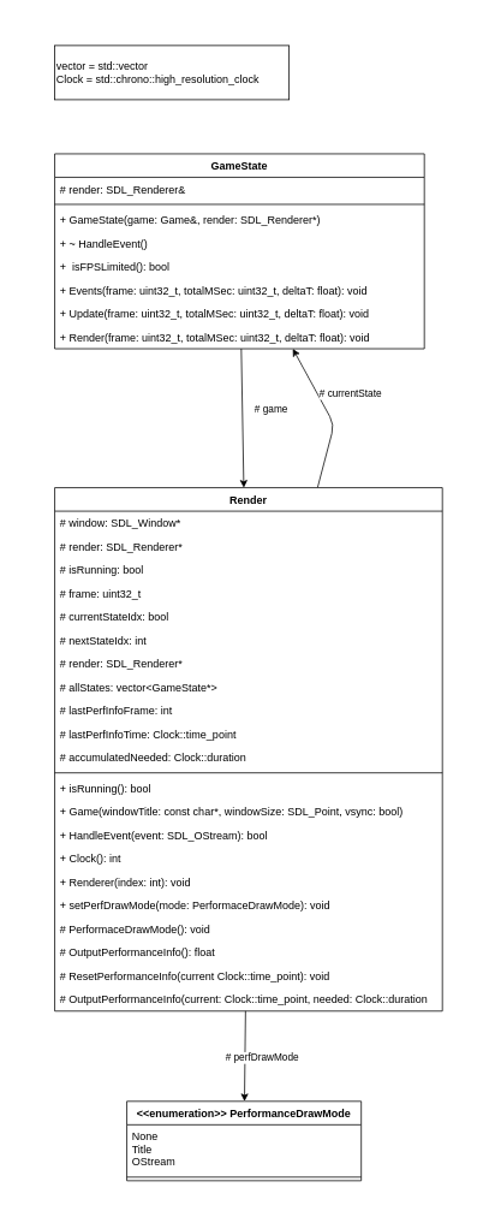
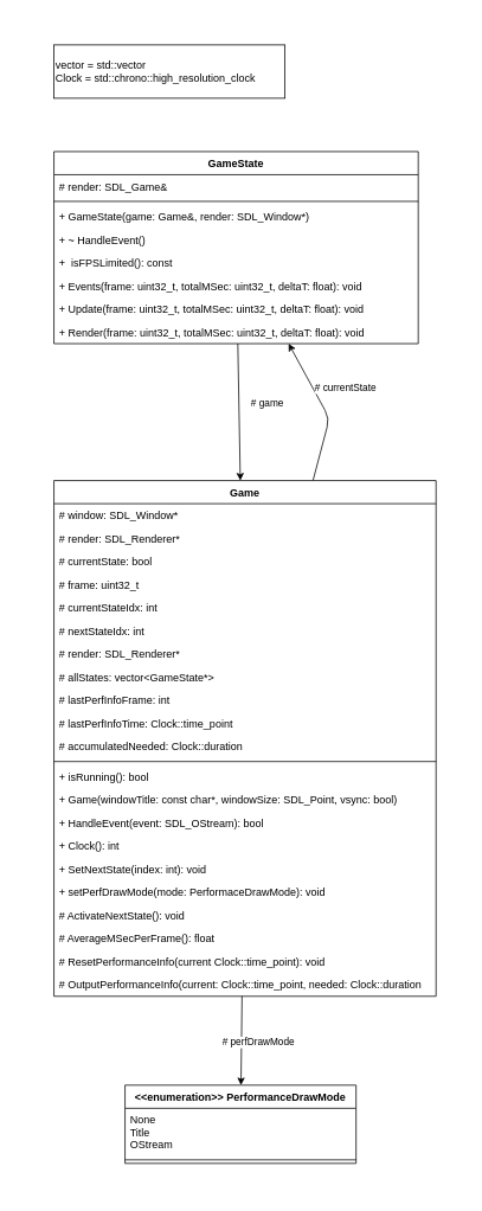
- <mxCell id="30" value="# render: SDL_Renderer&amp;" style="text;strokeColor=none;fillColor=none;align=left;verticalAlign=top;spacingLeft=4;spacingRight=4;overflow=hidden;rotatable=0;points=[[0,0.5],[1,0.5]];portConstraint=eastwest;" parent="29" vertex="1"><mxGeometry y="26" width="410" height="26" as="geometry" /></mxCell>
+ <mxCell id="30" value="# render: SDL_Game&amp;" style="text;strokeColor=none;fillColor=none;align=left;verticalAlign=top;spacingLeft=4;spacingRight=4;overflow=hidden;rotatable=0;points=[[0,0.5],[1,0.5]];portConstraint=eastwest;" parent="29" vertex="1"><mxGeometry y="26" width="410" height="26" as="geometry" /></mxCell>
- <mxCell id="32" value="+ GameState(game: Game&amp;, render: SDL_Renderer*)" style="text;strokeColor=none;fillColor=none;align=left;verticalAlign=top;spacingLeft=4;spacingRight=4;overflow=hidden;rotatable=0;points=[[0,0.5],[1,0.5]];portConstraint=eastwest;" parent="29" vertex="1"><mxGeometry y="60" width="410" height="26" as="geometry" /></mxCell>
+ <mxCell id="32" value="+ GameState(game: Game&amp;, render: SDL_Window*)" style="text;strokeColor=none;fillColor=none;align=left;verticalAlign=top;spacingLeft=4;spacingRight=4;overflow=hidden;rotatable=0;points=[[0,0.5],[1,0.5]];portConstraint=eastwest;" parent="29" vertex="1"><mxGeometry y="60" width="410" height="26" as="geometry" /></mxCell>
- <mxCell id="34" value="+  isFPSLimited(): bool" style="text;strokeColor=none;fillColor=none;align=left;verticalAlign=top;spacingLeft=4;spacingRight=4;overflow=hidden;rotatable=0;points=[[0,0.5],[1,0.5]];portConstraint=eastwest;" parent="29" vertex="1"><mxGeometry y="112" width="410" height="26" as="geometry" /></mxCell>
+ <mxCell id="34" value="+  isFPSLimited(): const" style="text;strokeColor=none;fillColor=none;align=left;verticalAlign=top;spacingLeft=4;spacingRight=4;overflow=hidden;rotatable=0;points=[[0,0.5],[1,0.5]];portConstraint=eastwest;" parent="29" vertex="1"><mxGeometry y="112" width="410" height="26" as="geometry" /></mxCell>
- <mxCell id="4" value="Render" style="swimlane;fontStyle=1;align=center;verticalAlign=top;childLayout=stackLayout;horizontal=1;startSize=26;horizontalStack=0;resizeParent=1;resizeParentMax=0;resizeLast=0;collapsible=1;marginBottom=0;" parent="1" vertex="1"><mxGeometry x="60" y="540" width="430" height="580" as="geometry" /></mxCell>
+ <mxCell id="4" value="Game" style="swimlane;fontStyle=1;align=center;verticalAlign=top;childLayout=stackLayout;horizontal=1;startSize=26;horizontalStack=0;resizeParent=1;resizeParentMax=0;resizeLast=0;collapsible=1;marginBottom=0;" parent="1" vertex="1"><mxGeometry x="60" y="540" width="430" height="580" as="geometry" /></mxCell>
- <mxCell id="7" value="# isRunning: bool" style="text;strokeColor=none;fillColor=none;align=left;verticalAlign=top;spacingLeft=4;spacingRight=4;overflow=hidden;rotatable=0;points=[[0,0.5],[1,0.5]];portConstraint=eastwest;" parent="4" vertex="1"><mxGeometry y="78" width="430" height="26" as="geometry" /></mxCell>
+ <mxCell id="7" value="# currentState: bool" style="text;strokeColor=none;fillColor=none;align=left;verticalAlign=top;spacingLeft=4;spacingRight=4;overflow=hidden;rotatable=0;points=[[0,0.5],[1,0.5]];portConstraint=eastwest;" parent="4" vertex="1"><mxGeometry y="78" width="430" height="26" as="geometry" /></mxCell>
- <mxCell id="9" value="# currentStateIdx: bool" style="text;strokeColor=none;fillColor=none;align=left;verticalAlign=top;spacingLeft=4;spacingRight=4;overflow=hidden;rotatable=0;points=[[0,0.5],[1,0.5]];portConstraint=eastwest;" parent="4" vertex="1"><mxGeometry y="130" width="430" height="26" as="geometry" /></mxCell>
+ <mxCell id="9" value="# currentStateIdx: int" style="text;strokeColor=none;fillColor=none;align=left;verticalAlign=top;spacingLeft=4;spacingRight=4;overflow=hidden;rotatable=0;points=[[0,0.5],[1,0.5]];portConstraint=eastwest;" parent="4" vertex="1"><mxGeometry y="130" width="430" height="26" as="geometry" /></mxCell>
- <mxCell id="21" value="+ Renderer(index: int): void" style="text;strokeColor=none;fillColor=none;align=left;verticalAlign=top;spacingLeft=4;spacingRight=4;overflow=hidden;rotatable=0;points=[[0,0.5],[1,0.5]];portConstraint=eastwest;" parent="4" vertex="1"><mxGeometry y="424" width="430" height="26" as="geometry" /></mxCell>
+ <mxCell id="21" value="+ SetNextState(index: int): void" style="text;strokeColor=none;fillColor=none;align=left;verticalAlign=top;spacingLeft=4;spacingRight=4;overflow=hidden;rotatable=0;points=[[0,0.5],[1,0.5]];portConstraint=eastwest;" parent="4" vertex="1"><mxGeometry y="424" width="430" height="26" as="geometry" /></mxCell>
- <mxCell id="23" value="# PerformaceDrawMode(): void" style="text;strokeColor=none;fillColor=none;align=left;verticalAlign=top;spacingLeft=4;spacingRight=4;overflow=hidden;rotatable=0;points=[[0,0.5],[1,0.5]];portConstraint=eastwest;" parent="4" vertex="1"><mxGeometry y="476" width="430" height="26" as="geometry" /></mxCell>
+ <mxCell id="23" value="# ActivateNextState(): void" style="text;strokeColor=none;fillColor=none;align=left;verticalAlign=top;spacingLeft=4;spacingRight=4;overflow=hidden;rotatable=0;points=[[0,0.5],[1,0.5]];portConstraint=eastwest;" parent="4" vertex="1"><mxGeometry y="476" width="430" height="26" as="geometry" /></mxCell>
- <mxCell id="24" value="# OutputPerformanceInfo(): float" style="text;strokeColor=none;fillColor=none;align=left;verticalAlign=top;spacingLeft=4;spacingRight=4;overflow=hidden;rotatable=0;points=[[0,0.5],[1,0.5]];portConstraint=eastwest;" parent="4" vertex="1"><mxGeometry y="502" width="430" height="26" as="geometry" /></mxCell>
+ <mxCell id="24" value="# AverageMSecPerFrame(): float" style="text;strokeColor=none;fillColor=none;align=left;verticalAlign=top;spacingLeft=4;spacingRight=4;overflow=hidden;rotatable=0;points=[[0,0.5],[1,0.5]];portConstraint=eastwest;" parent="4" vertex="1"><mxGeometry y="502" width="430" height="26" as="geometry" /></mxCell>
